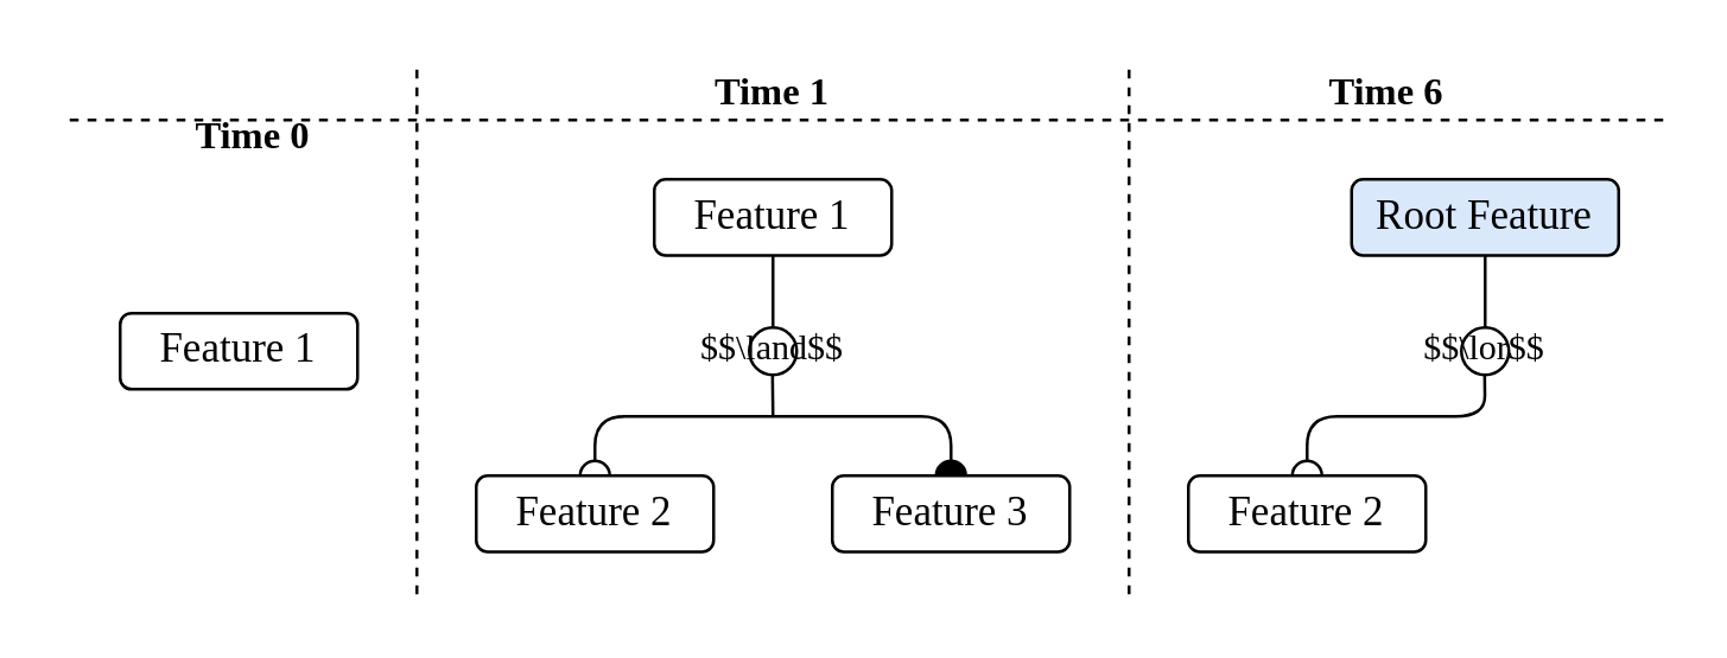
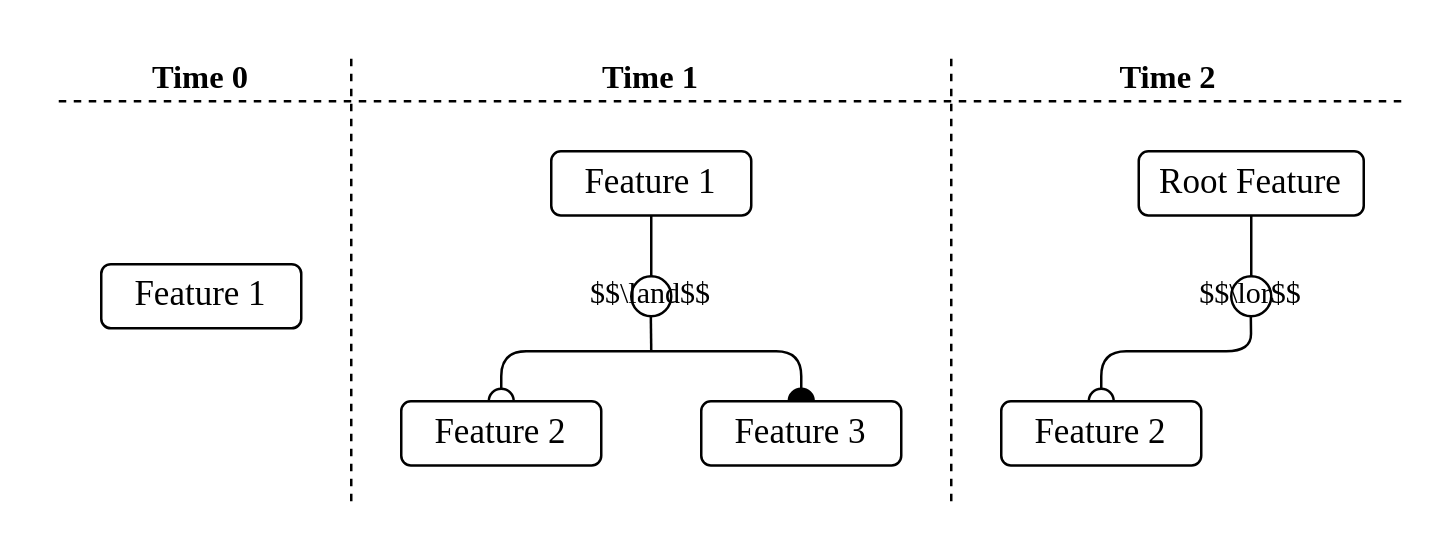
- <mxCell id="19" value="&lt;font face=&quot;CMU Serif&quot; color=&quot;#000000&quot; size=&quot;1&quot;&gt;&lt;b style=&quot;font-size: 13px&quot;&gt;Time 6&lt;/b&gt;&lt;/font&gt;" style="text;html=1;strokeColor=none;fillColor=none;align=center;verticalAlign=middle;whiteSpace=wrap;rounded=0;dashed=1;labelBackgroundColor=#ffffff;fontSize=10;fontColor=#0066CC;" vertex="1" parent="1"><mxGeometry x="442" y="20" width="50" height="20" as="geometry" /></mxCell>
+ <mxCell id="19" value="&lt;font face=&quot;CMU Serif&quot; color=&quot;#000000&quot; size=&quot;1&quot;&gt;&lt;b style=&quot;font-size: 13px&quot;&gt;Time 2&lt;/b&gt;&lt;/font&gt;" style="text;html=1;strokeColor=none;fillColor=none;align=center;verticalAlign=middle;whiteSpace=wrap;rounded=0;dashed=1;labelBackgroundColor=#ffffff;fontSize=10;fontColor=#0066CC;" vertex="1" parent="1"><mxGeometry x="442" y="20" width="50" height="20" as="geometry" /></mxCell>
- <mxCell id="16" value="&lt;font face=&quot;CMU Serif&quot; color=&quot;#000000&quot; size=&quot;1&quot;&gt;&lt;b style=&quot;font-size: 13px&quot;&gt;Time 0&lt;/b&gt;&lt;/font&gt;" style="text;html=1;strokeColor=none;fillColor=none;align=center;verticalAlign=middle;whiteSpace=wrap;rounded=0;dashed=1;labelBackgroundColor=#ffffff;fontSize=10;fontColor=#0066CC;" vertex="1" parent="1"><mxGeometry x="60" y="35" width="50" height="20" as="geometry" /></mxCell>
+ <mxCell id="16" value="&lt;font face=&quot;CMU Serif&quot; color=&quot;#000000&quot; size=&quot;1&quot;&gt;&lt;b style=&quot;font-size: 13px&quot;&gt;Time 0&lt;/b&gt;&lt;/font&gt;" style="text;html=1;strokeColor=none;fillColor=none;align=center;verticalAlign=middle;whiteSpace=wrap;rounded=0;dashed=1;labelBackgroundColor=#ffffff;fontSize=10;fontColor=#0066CC;" vertex="1" parent="1"><mxGeometry x="55" y="20" width="50" height="20" as="geometry" /></mxCell>
- <mxCell id="9" value="&lt;font style=&quot;font-size: 14px&quot; face=&quot;CMU Serif&quot;&gt;Root Feature&lt;/font&gt;" style="rounded=1;whiteSpace=wrap;html=1;fontSize=12;glass=0;strokeWidth=1;shadow=0;fillColor=#dae8fc;" vertex="1" parent="1"><mxGeometry x="455" y="60" width="90" height="25.67" as="geometry" /></mxCell>
+ <mxCell id="9" value="&lt;font style=&quot;font-size: 14px&quot; face=&quot;CMU Serif&quot;&gt;Root Feature&lt;/font&gt;" style="rounded=1;whiteSpace=wrap;html=1;fontSize=12;glass=0;strokeWidth=1;shadow=0;" vertex="1" parent="1"><mxGeometry x="455" y="60" width="90" height="25.67" as="geometry" /></mxCell>
